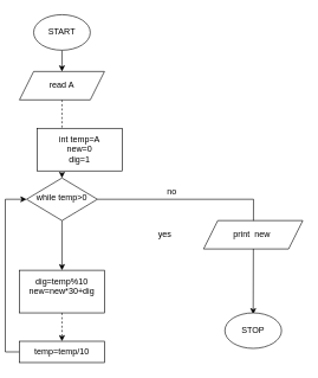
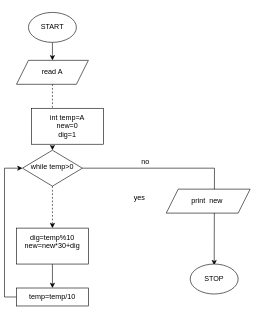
- <mxCell id="15" value="&lt;span&gt;print&amp;nbsp; new&amp;nbsp;&lt;/span&gt;" style="shape=parallelogram;perimeter=parallelogramPerimeter;whiteSpace=wrap;html=1;fixedSize=1;" vertex="1" parent="1"><mxGeometry x="280" y="310" width="140" height="40" as="geometry" /></mxCell>
+ <mxCell id="15" value="&lt;span&gt;print&amp;nbsp; new&amp;nbsp;&lt;/span&gt;" style="shape=parallelogram;perimeter=parallelogramPerimeter;whiteSpace=wrap;html=1;fixedSize=1;" vertex="1" parent="1"><mxGeometry x="270" y="315" width="140" height="40" as="geometry" /></mxCell>
- <mxCell id="3" style="edgeStyle=orthogonalEdgeStyle;rounded=0;orthogonalLoop=1;jettySize=auto;html=1;exitX=0.5;exitY=1;exitDx=0;exitDy=0;" edge="1" parent="1" source="4" target="17"><mxGeometry relative="1" as="geometry" /></mxCell>
+ <mxCell id="3" style="edgeStyle=orthogonalEdgeStyle;rounded=0;orthogonalLoop=1;jettySize=auto;html=1;exitX=0.5;exitY=1;exitDx=0;exitDy=0;dashed=1;" edge="1" parent="1" source="4" target="17"><mxGeometry relative="1" as="geometry" /></mxCell>
- <mxCell id="14" style="edgeStyle=orthogonalEdgeStyle;rounded=0;orthogonalLoop=1;jettySize=auto;html=1;exitX=0.5;exitY=1;exitDx=0;exitDy=0;entryX=0.5;entryY=0;entryDx=0;entryDy=0;dashed=1;" edge="1" parent="1" target="13" source="17"><mxGeometry relative="1" as="geometry"><mxPoint x="80" y="330" as="sourcePoint" /></mxGeometry></mxCell>
+ <mxCell id="14" style="edgeStyle=orthogonalEdgeStyle;rounded=0;orthogonalLoop=1;jettySize=auto;html=1;exitX=0.5;exitY=1;exitDx=0;exitDy=0;entryX=0.5;entryY=0;entryDx=0;entryDy=0;" edge="1" parent="1" target="13" source="17"><mxGeometry relative="1" as="geometry"><mxPoint x="80" y="330" as="sourcePoint" /></mxGeometry></mxCell>
